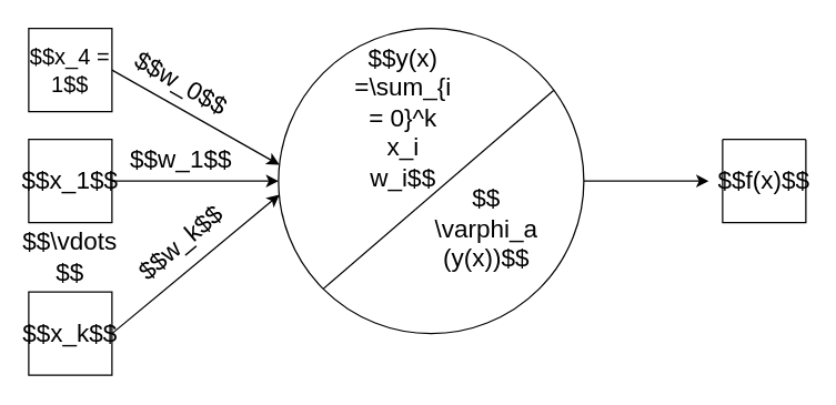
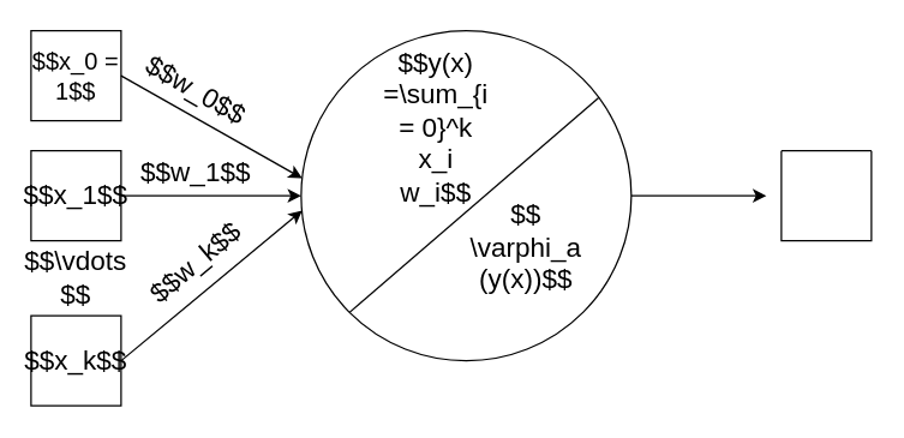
- <mxCell id="15" value="&lt;div style=&quot;font-size: 16px;&quot;&gt;&lt;font style=&quot;font-size: 16px;&quot;&gt;$$x_4 = 1$$&lt;/font&gt;&lt;/div&gt;" style="text;html=1;strokeColor=none;fillColor=none;align=center;verticalAlign=middle;whiteSpace=wrap;rounded=0;fontSize=18;" parent="13" vertex="1"><mxGeometry y="15" width="60" height="30" as="geometry" /></mxCell>
+ <mxCell id="15" value="&lt;div style=&quot;font-size: 16px;&quot;&gt;&lt;font style=&quot;font-size: 16px;&quot;&gt;$$x_0 = 1$$&lt;/font&gt;&lt;/div&gt;" style="text;html=1;strokeColor=none;fillColor=none;align=center;verticalAlign=middle;whiteSpace=wrap;rounded=0;fontSize=18;" parent="13" vertex="1"><mxGeometry y="15" width="60" height="30" as="geometry" /></mxCell>
- <mxCell id="26" value="$$f(x)$$" style="text;html=1;strokeColor=none;fillColor=none;align=center;verticalAlign=middle;whiteSpace=wrap;rounded=0;fontSize=18;" parent="25" vertex="1"><mxGeometry y="15" width="60" height="30" as="geometry" /></mxCell>
